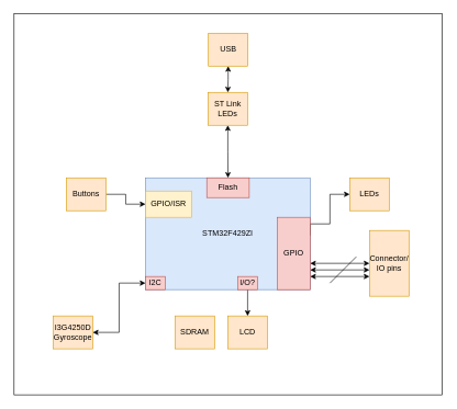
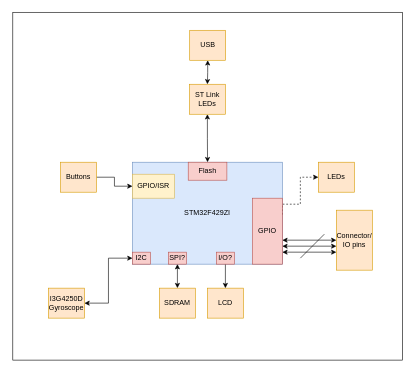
- <mxCell id="11" style="edgeStyle=orthogonalEdgeStyle;rounded=0;orthogonalLoop=1;jettySize=auto;html=1;exitX=1;exitY=0.25;exitDx=0;exitDy=0;entryX=0;entryY=0.5;entryDx=0;entryDy=0;" edge="1" parent="1" source="12" target="14"><mxGeometry relative="1" as="geometry"><mxPoint x="520" y="310" as="targetPoint" /><Array as="points"><mxPoint x="470" y="340" /><mxPoint x="500" y="340" /><mxPoint x="500" y="295" /></Array></mxGeometry></mxCell>
+ <mxCell id="11" style="edgeStyle=orthogonalEdgeStyle;rounded=0;orthogonalLoop=1;jettySize=auto;html=1;exitX=1;exitY=0.25;exitDx=0;exitDy=0;entryX=0;entryY=0.5;entryDx=0;entryDy=0;dashed=1;" edge="1" parent="1" source="12" target="14"><mxGeometry relative="1" as="geometry"><mxPoint x="520" y="310" as="targetPoint" /><Array as="points"><mxPoint x="470" y="340" /><mxPoint x="500" y="340" /><mxPoint x="500" y="295" /></Array></mxGeometry></mxCell>
+ <mxCell id="9" value="SPI?" style="rounded=0;whiteSpace=wrap;html=1;fillColor=#f8cecc;strokeColor=#b85450;" vertex="1" parent="1"><mxGeometry x="280" y="420" width="30" height="20" as="geometry" /></mxCell>
+ <mxCell id="17" style="edgeStyle=orthogonalEdgeStyle;rounded=0;orthogonalLoop=1;jettySize=auto;html=1;exitX=0.5;exitY=0;exitDx=0;exitDy=0;entryX=0.5;entryY=1;entryDx=0;entryDy=0;startArrow=classic;startFill=1;" edge="1" parent="1" source="18" target="9"><mxGeometry relative="1" as="geometry" /></mxCell>
